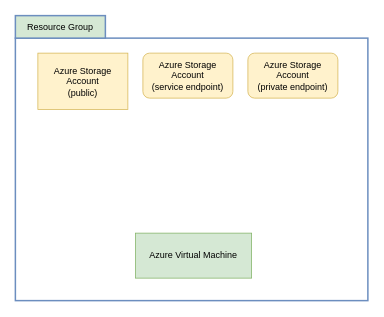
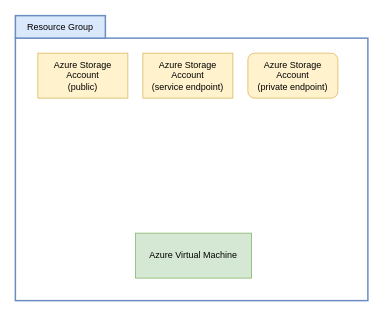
- <mxCell id="7" value="Resource Group" style="rounded=0;whiteSpace=wrap;html=1;strokeWidth=2;fillColor=#d5e8d4;strokeColor=#6c8ebf;" vertex="1" parent="1"><mxGeometry x="20" y="20" width="120" height="30" as="geometry" /></mxCell>
+ <mxCell id="7" value="Resource Group" style="rounded=0;whiteSpace=wrap;html=1;strokeWidth=2;fillColor=#dae8fc;strokeColor=#6c8ebf;" vertex="1" parent="1"><mxGeometry x="20" y="20" width="120" height="30" as="geometry" /></mxCell>
- <mxCell id="5" value="Azure Storage Account&lt;br&gt;(service endpoint)" style="whiteSpace=wrap;html=1;fillColor=#fff2cc;strokeColor=#d6b656;rounded=1;" vertex="1" parent="1"><mxGeometry x="190" y="70" width="120" height="60" as="geometry" /></mxCell>
+ <mxCell id="5" value="Azure Storage Account&lt;br&gt;(service endpoint)" style="rounded=0;whiteSpace=wrap;html=1;fillColor=#fff2cc;strokeColor=#d6b656;" vertex="1" parent="1"><mxGeometry x="190" y="70" width="120" height="60" as="geometry" /></mxCell>
- <mxCell id="4" value="Azure Storage Account&lt;br&gt;(public)" style="rounded=0;whiteSpace=wrap;html=1;fillColor=#fff2cc;strokeColor=#d6b656;" vertex="1" parent="1"><mxGeometry x="50" y="70" width="120" height="75" as="geometry" /></mxCell>
+ <mxCell id="4" value="Azure Storage Account&lt;br&gt;(public)" style="rounded=0;whiteSpace=wrap;html=1;fillColor=#fff2cc;strokeColor=#d6b656;" vertex="1" parent="1"><mxGeometry x="50" y="70" width="120" height="60" as="geometry" /></mxCell>
